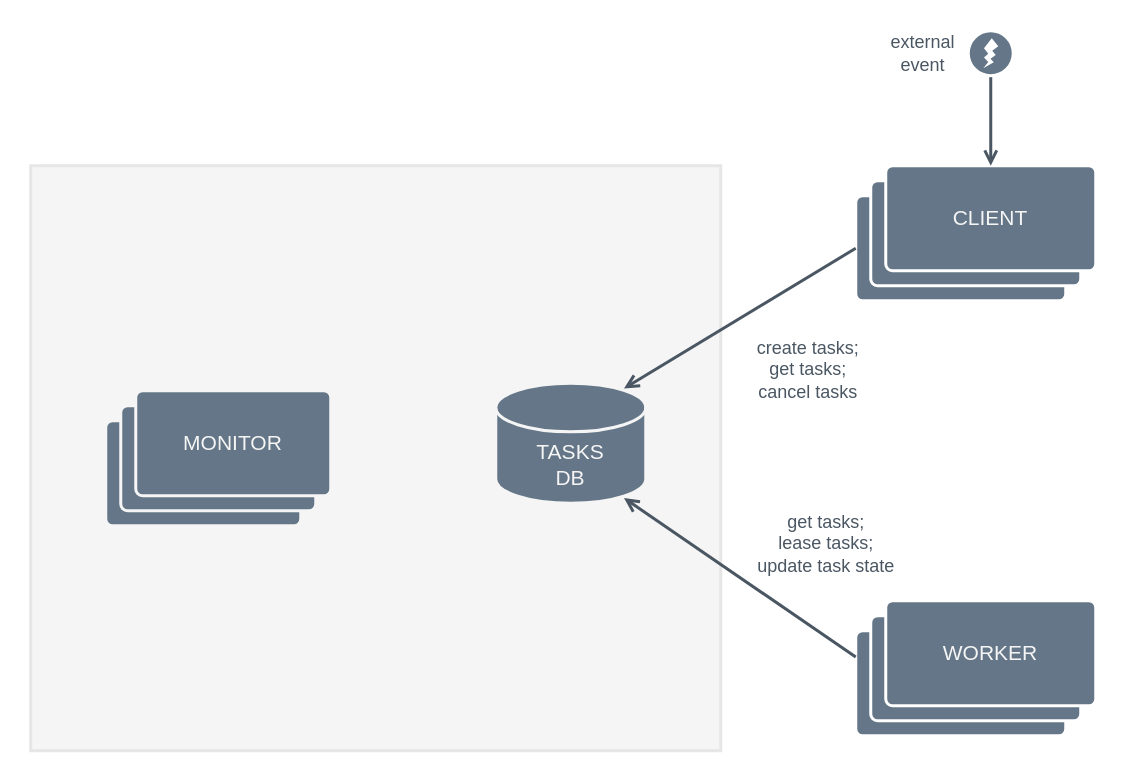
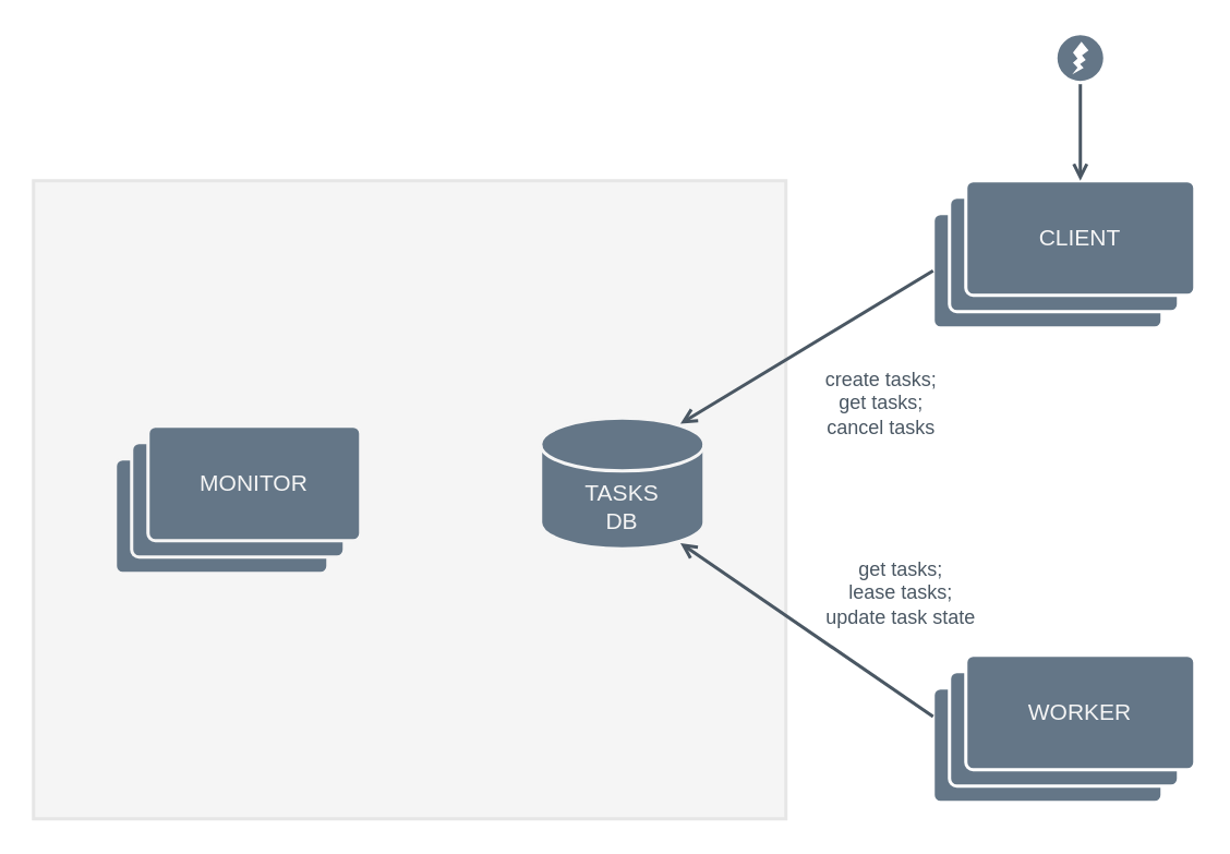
- <mxCell id="16" value="external event" style="text;html=1;strokeColor=none;fillColor=none;align=center;verticalAlign=middle;whiteSpace=wrap;rounded=0;fontSize=12;fontColor=#4A5763;" vertex="1" parent="1"><mxGeometry x="595" y="25" width="40" height="20" as="geometry" /></mxCell>
